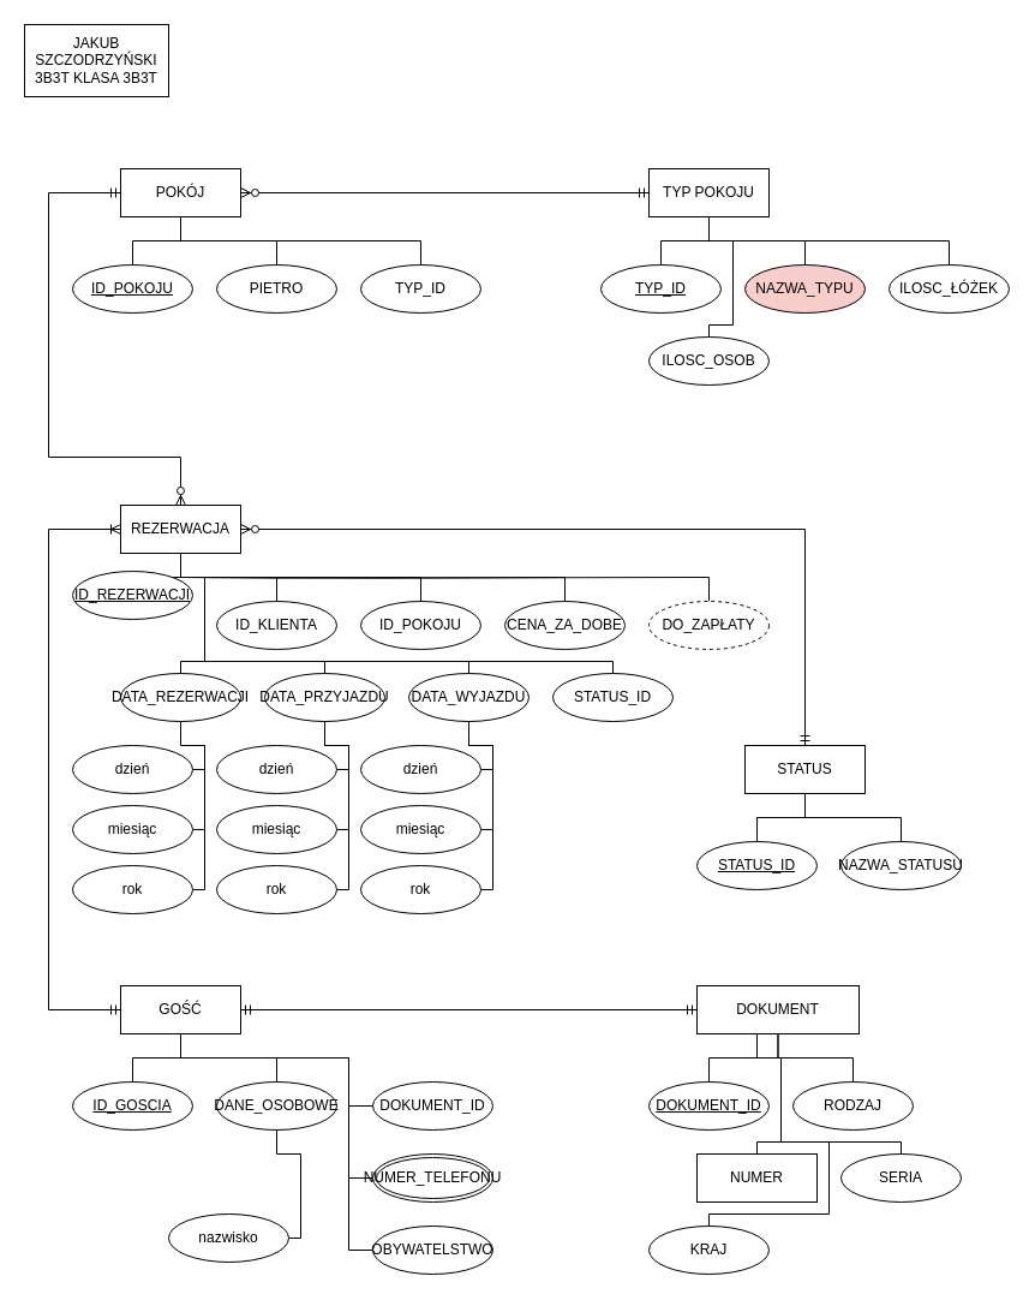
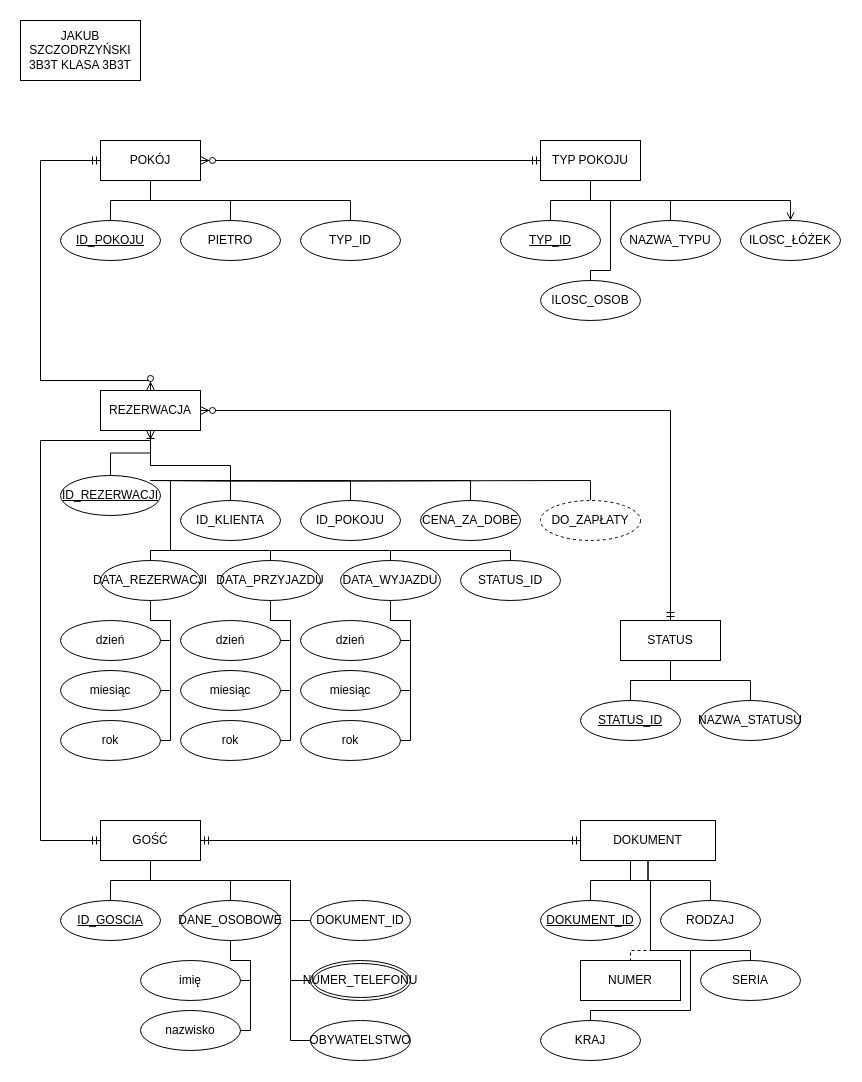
- <mxCell id="13" style="edgeStyle=orthogonalEdgeStyle;rounded=0;orthogonalLoop=1;jettySize=auto;html=1;endArrow=none;endFill=0;" edge="1" parent="1" source="16" target="20"><mxGeometry relative="1" as="geometry"><Array as="points"><mxPoint x="590" y="200" /><mxPoint x="790" y="200" /></Array></mxGeometry></mxCell>
+ <mxCell id="13" style="edgeStyle=orthogonalEdgeStyle;rounded=0;orthogonalLoop=1;jettySize=auto;html=1;endArrow=open;endFill=0;" edge="1" parent="1" source="16" target="20"><mxGeometry relative="1" as="geometry"><Array as="points"><mxPoint x="590" y="200" /><mxPoint x="790" y="200" /></Array></mxGeometry></mxCell>
- <mxCell id="18" value="NAZWA_TYPU" style="ellipse;whiteSpace=wrap;html=1;align=center;fillColor=#f8cecc;" vertex="1" parent="1"><mxGeometry x="620" y="220" width="100" height="40" as="geometry" /></mxCell>
+ <mxCell id="18" value="NAZWA_TYPU" style="ellipse;whiteSpace=wrap;html=1;align=center;" vertex="1" parent="1"><mxGeometry x="620" y="220" width="100" height="40" as="geometry" /></mxCell>
- <mxCell id="32" value="REZERWACJA" style="whiteSpace=wrap;html=1;align=center;" vertex="1" parent="1"><mxGeometry x="100" y="420" width="100" height="40" as="geometry" /></mxCell>
+ <mxCell id="32" value="REZERWACJA" style="whiteSpace=wrap;html=1;align=center;" vertex="1" parent="1"><mxGeometry x="100" y="390" width="100" height="40" as="geometry" /></mxCell>
- <mxCell id="84" style="edgeStyle=orthogonalEdgeStyle;rounded=0;orthogonalLoop=1;jettySize=auto;html=1;startArrow=none;startFill=0;endArrow=none;endFill=0;entryX=0.5;entryY=0;entryDx=0;entryDy=0;" edge="1" parent="1" source="87" target="90"><mxGeometry relative="1" as="geometry"><Array as="points"><mxPoint x="630" y="880" /><mxPoint x="650" y="880" /><mxPoint x="650" y="950" /><mxPoint x="630" y="950" /></Array></mxGeometry></mxCell>
+ <mxCell id="84" style="edgeStyle=orthogonalEdgeStyle;rounded=0;orthogonalLoop=1;jettySize=auto;html=1;startArrow=none;startFill=0;endArrow=none;endFill=0;entryX=0.5;entryY=0;entryDx=0;entryDy=0;dashed=1;" edge="1" parent="1" source="87" target="90"><mxGeometry relative="1" as="geometry"><Array as="points"><mxPoint x="630" y="880" /><mxPoint x="650" y="880" /><mxPoint x="650" y="950" /><mxPoint x="630" y="950" /></Array></mxGeometry></mxCell>
+ <mxCell id="77" value="imię" style="ellipse;whiteSpace=wrap;html=1;align=center;" vertex="1" parent="1"><mxGeometry x="140" y="960" width="100" height="40" as="geometry" /></mxCell>
+ <mxCell id="74" style="edgeStyle=orthogonalEdgeStyle;rounded=0;orthogonalLoop=1;jettySize=auto;html=1;entryX=1;entryY=0.5;entryDx=0;entryDy=0;endArrow=none;endFill=0;" edge="1" parent="1" source="76" target="77"><mxGeometry relative="1" as="geometry"><Array as="points"><mxPoint x="230" y="960" /><mxPoint x="250" y="960" /><mxPoint x="250" y="980" /></Array></mxGeometry></mxCell>
